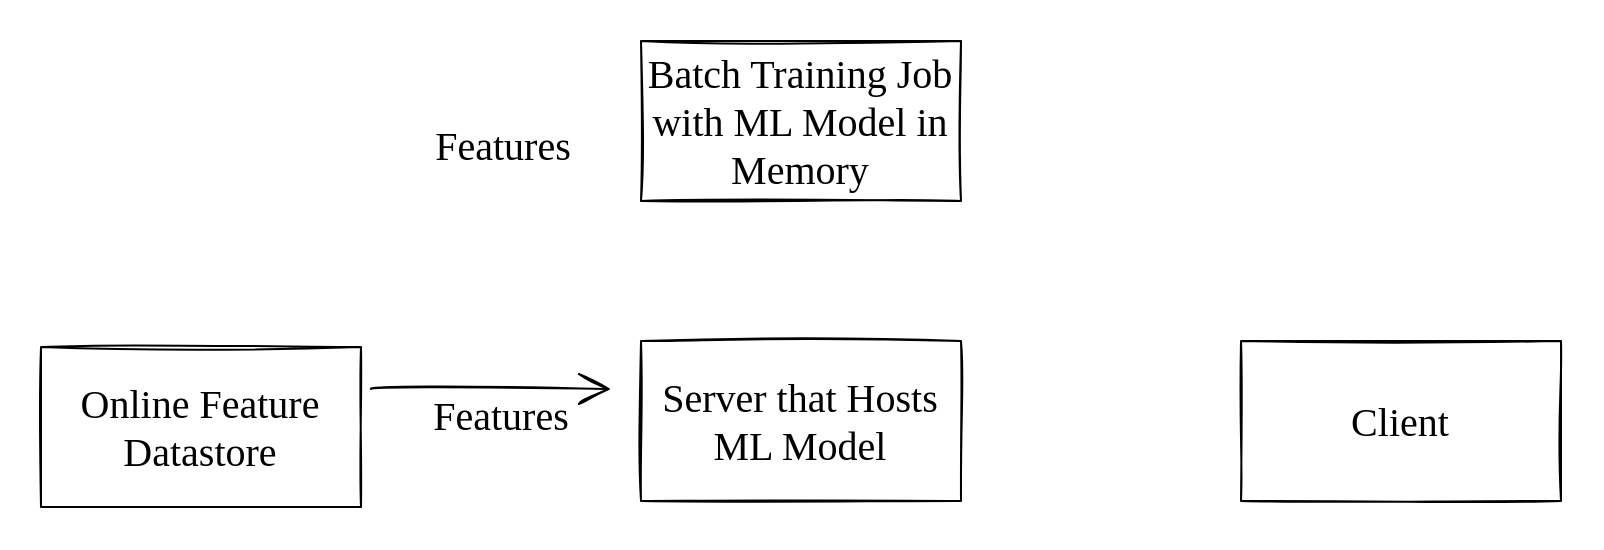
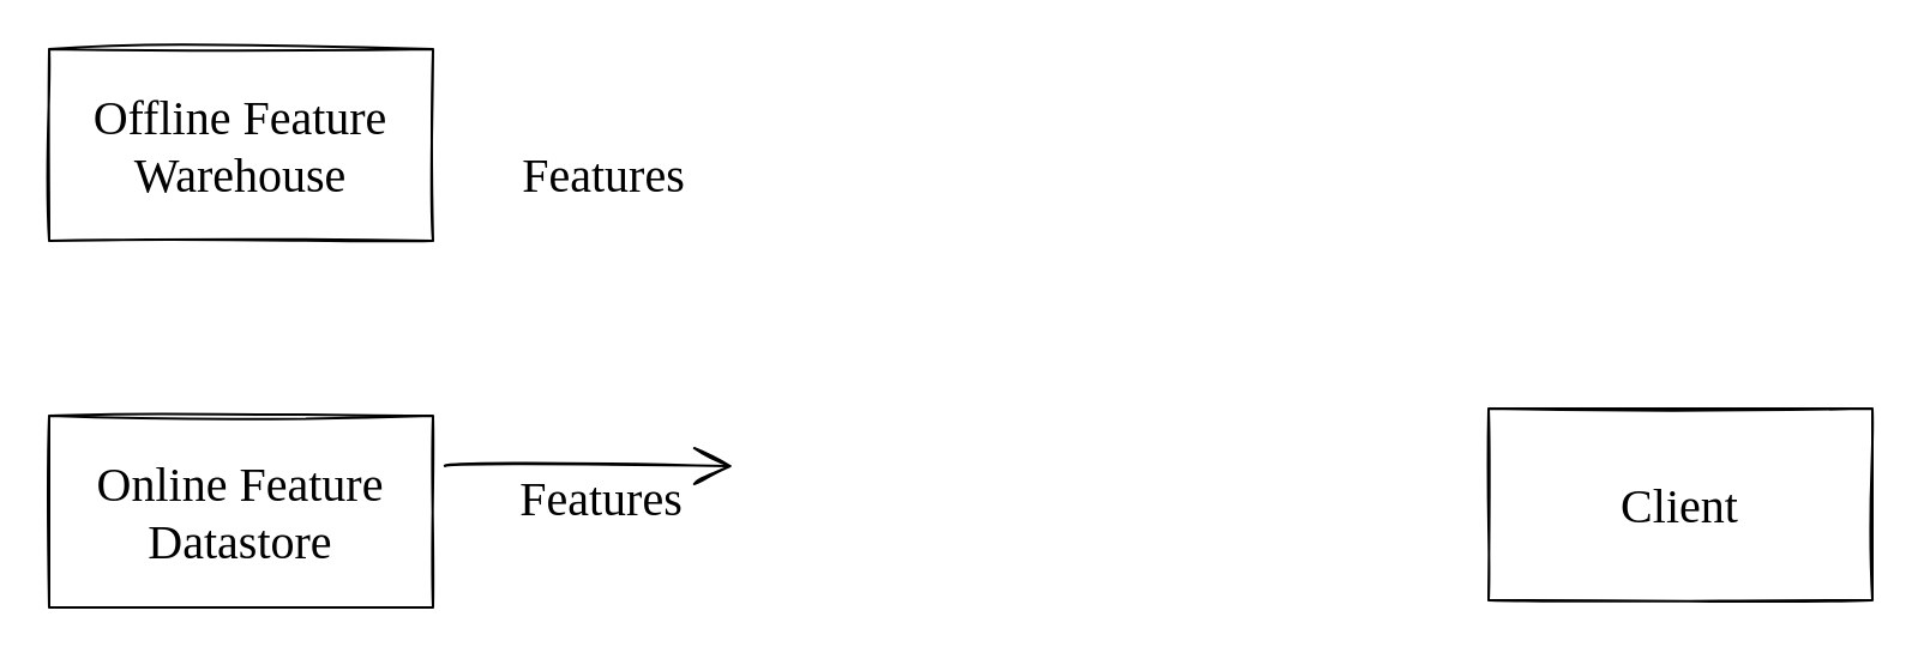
+ <mxCell id="2" value="Offline Feature Warehouse" style="rounded=0;whiteSpace=wrap;html=1;sketch=1;hachureGap=4;pointerEvents=0;fontFamily=Architects Daughter;fontSource=https%3A%2F%2Ffonts.googleapis.com%2Fcss%3Ffamily%3DArchitects%2BDaughter;fontSize=20;" parent="1" vertex="1"><mxGeometry x="20" y="20" width="160" height="80" as="geometry" /></mxCell>
- <mxCell id="3" value="Batch Training Job with ML Model in Memory" style="rounded=0;whiteSpace=wrap;html=1;sketch=1;hachureGap=4;pointerEvents=0;fontFamily=Architects Daughter;fontSource=https%3A%2F%2Ffonts.googleapis.com%2Fcss%3Ffamily%3DArchitects%2BDaughter;fontSize=20;" parent="1" vertex="1"><mxGeometry x="320" y="20" width="160" height="80" as="geometry" /></mxCell>
- <mxCell id="7" value="Server that Hosts ML Model" style="rounded=0;whiteSpace=wrap;html=1;sketch=1;hachureGap=4;pointerEvents=0;fontFamily=Architects Daughter;fontSource=https%3A%2F%2Ffonts.googleapis.com%2Fcss%3Ffamily%3DArchitects%2BDaughter;fontSize=20;" parent="1" vertex="1"><mxGeometry x="320" y="170" width="160" height="80" as="geometry" /></mxCell>
